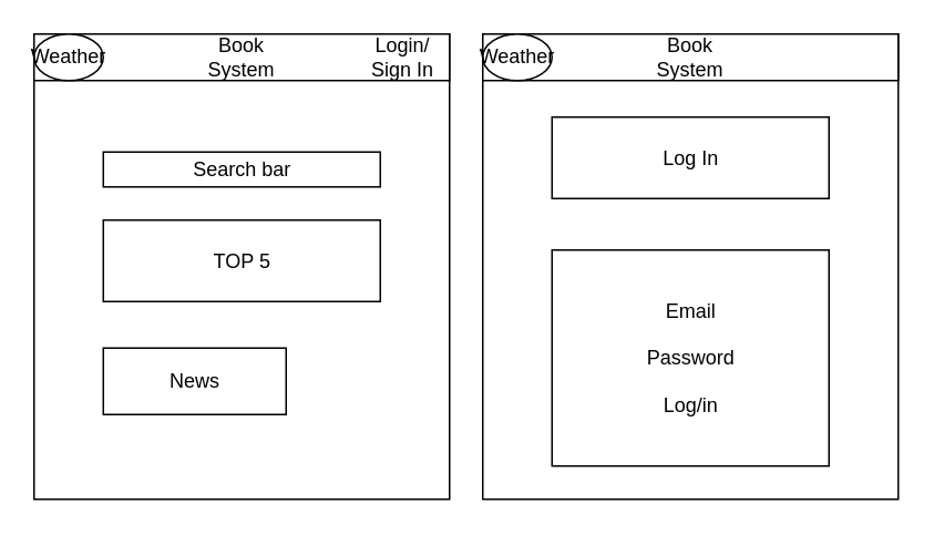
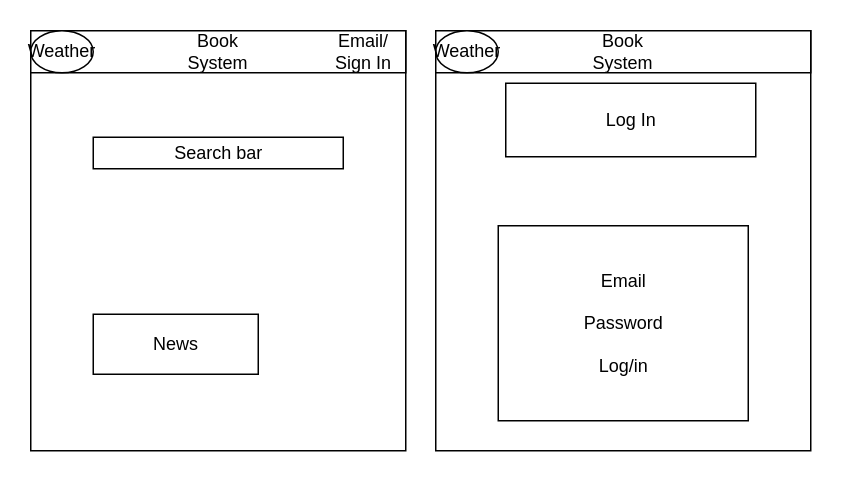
- <mxCell id="8" value="Login/ Sign In" style="text;html=1;strokeColor=none;fillColor=none;align=center;verticalAlign=middle;whiteSpace=wrap;rounded=0;" vertex="1" parent="2"><mxGeometry x="194.444" y="3.5" width="55.556" height="21" as="geometry" /></mxCell>
+ <mxCell id="8" value="Email/ Sign In" style="text;html=1;strokeColor=none;fillColor=none;align=center;verticalAlign=middle;whiteSpace=wrap;rounded=0;" vertex="1" parent="2"><mxGeometry x="194.444" y="3.5" width="55.556" height="21" as="geometry" /></mxCell>
- <mxCell id="16" value="Log In" style="rounded=0;whiteSpace=wrap;html=1;" vertex="1" parent="11"><mxGeometry x="41.667" y="50" width="166.667" height="49" as="geometry" /></mxCell>
+ <mxCell id="16" value="Log In" style="rounded=0;whiteSpace=wrap;html=1;" vertex="1" parent="11"><mxGeometry x="46.667" y="35" width="166.667" height="49" as="geometry" /></mxCell>
- <mxCell id="4" value="TOP 5" style="rounded=0;whiteSpace=wrap;html=1;" vertex="1" parent="2"><mxGeometry x="41.667" y="112" width="166.667" height="49" as="geometry" /></mxCell>
